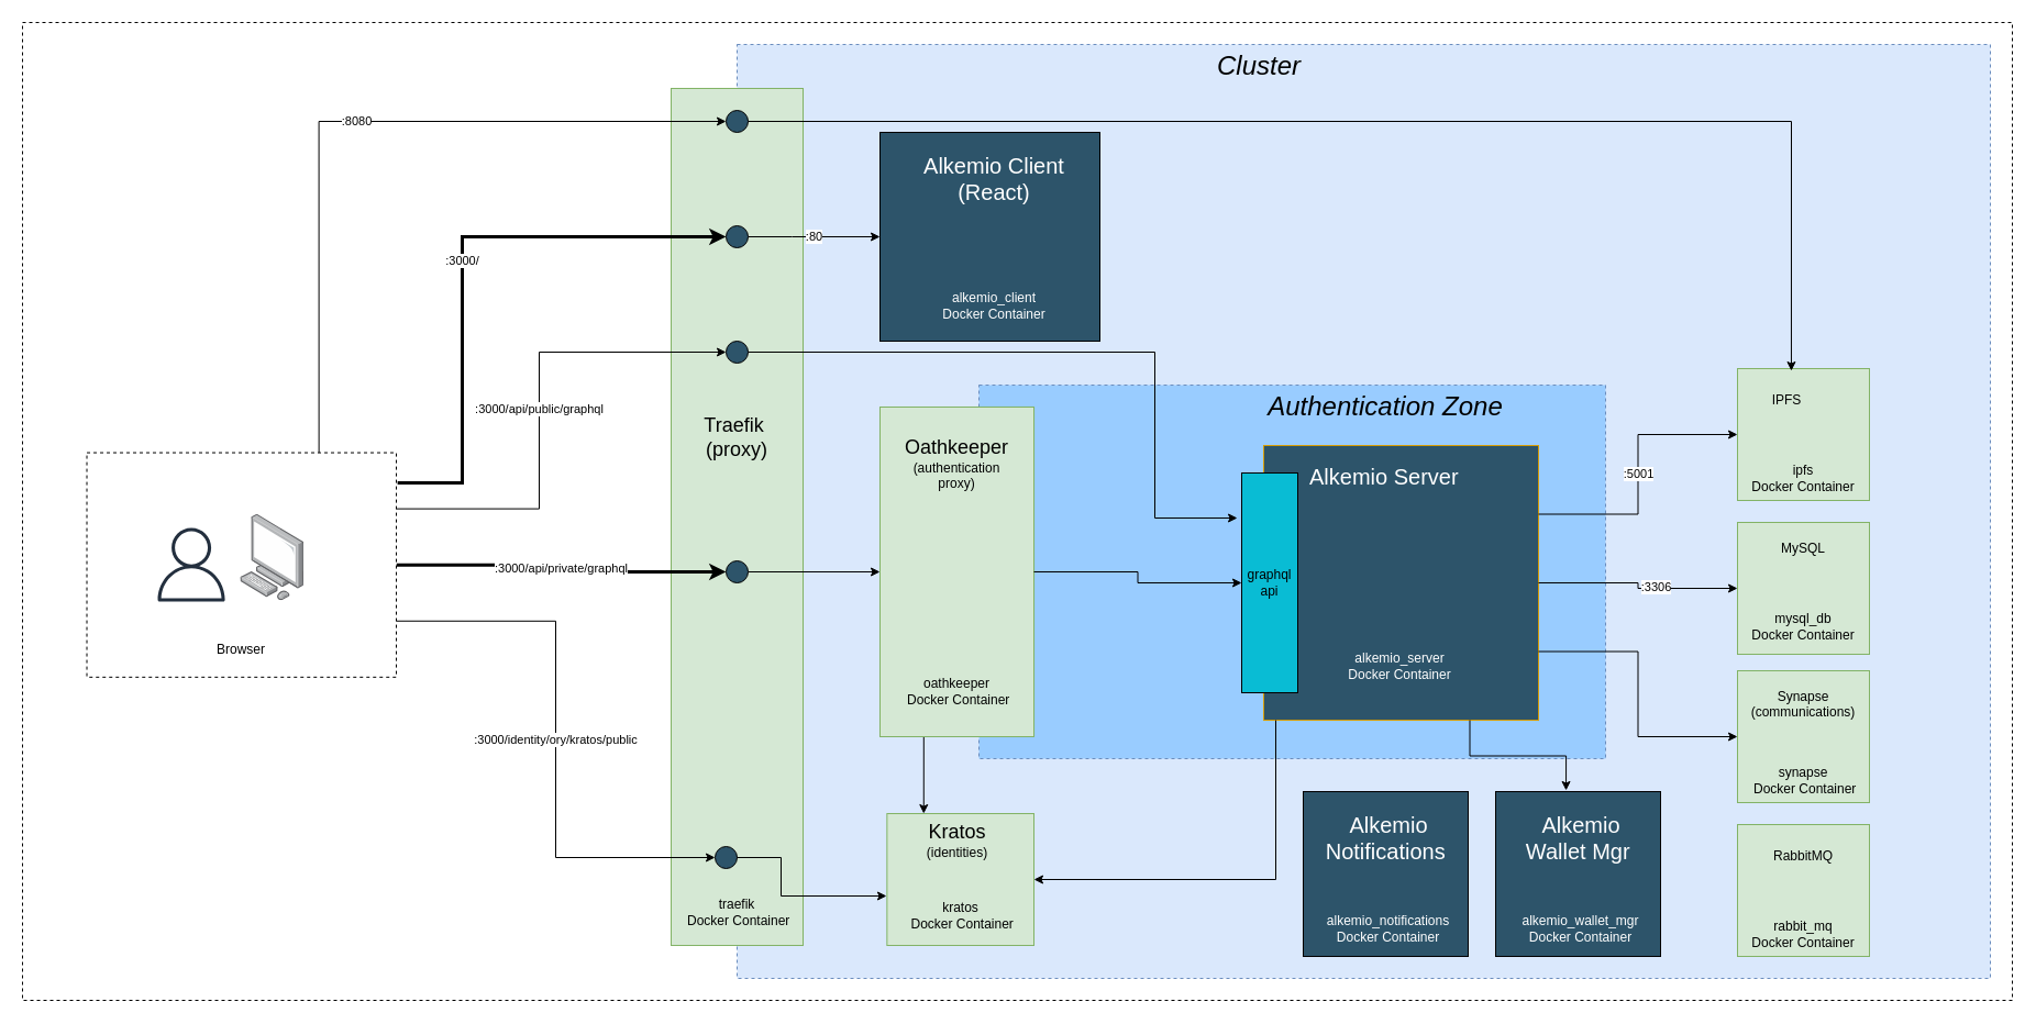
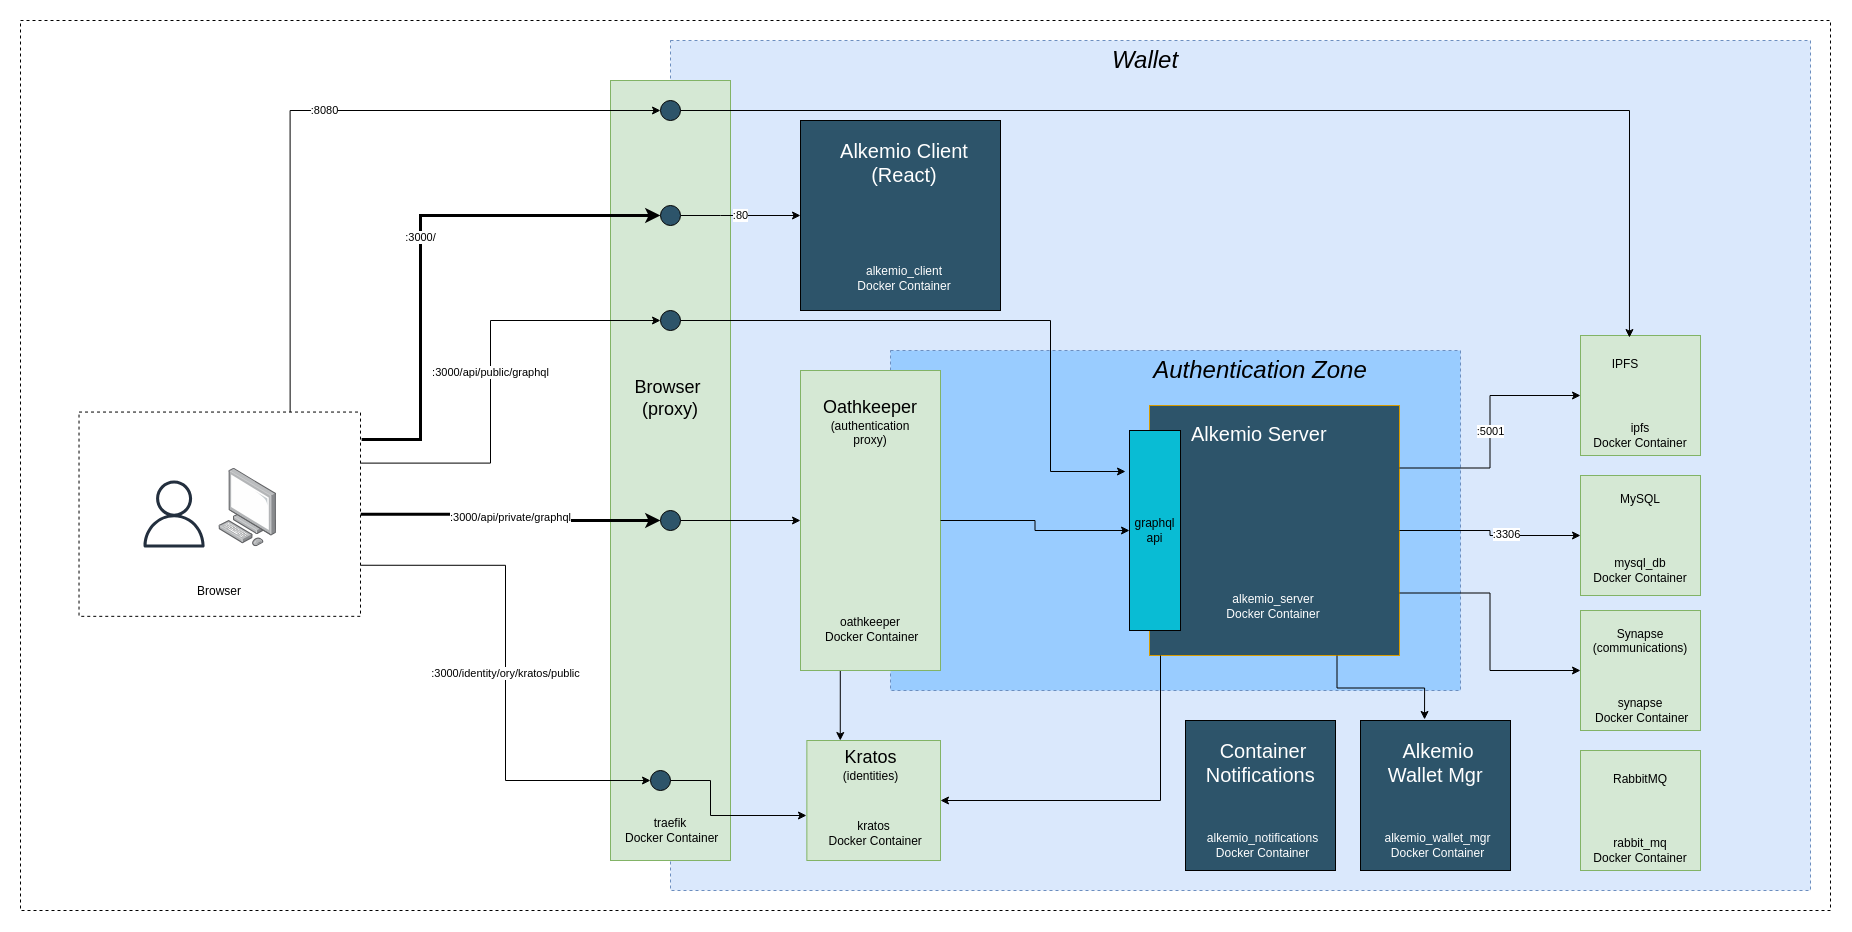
- <mxCell id="17" value="&lt;font style=&quot;font-size: 24px&quot;&gt;&lt;i&gt;Cluster&lt;/i&gt;&lt;/font&gt;" style="text;html=1;strokeColor=none;fillColor=none;align=center;verticalAlign=middle;whiteSpace=wrap;rounded=0;" parent="1" vertex="1"><mxGeometry x="1040" y="50" width="210" height="20" as="geometry" /></mxCell>
+ <mxCell id="17" value="&lt;font style=&quot;font-size: 24px&quot;&gt;&lt;i&gt;Wallet&lt;/i&gt;&lt;/font&gt;" style="text;html=1;strokeColor=none;fillColor=none;align=center;verticalAlign=middle;whiteSpace=wrap;rounded=0;" parent="1" vertex="1"><mxGeometry x="1040" y="50" width="210" height="20" as="geometry" /></mxCell>
- <mxCell id="36" value="&lt;span style=&quot;&quot;&gt;&lt;span style=&quot;color: rgb(0 , 0 , 0) ; font-family: &amp;quot;helvetica&amp;quot; ; font-size: 18px ; font-style: normal ; font-weight: 400 ; letter-spacing: normal ; text-indent: 0px ; text-transform: none ; word-spacing: 0px ; display: inline ; float: none&quot;&gt;Traefik&amp;nbsp;&lt;/span&gt;&lt;br style=&quot;color: rgb(0 , 0 , 0) ; font-family: &amp;quot;helvetica&amp;quot; ; font-size: 18px ; font-style: normal ; font-weight: 400 ; letter-spacing: normal ; text-indent: 0px ; text-transform: none ; word-spacing: 0px&quot;&gt;&lt;span style=&quot;color: rgb(0 , 0 , 0) ; font-family: &amp;quot;helvetica&amp;quot; ; font-size: 18px ; font-style: normal ; font-weight: 400 ; letter-spacing: normal ; text-indent: 0px ; text-transform: none ; word-spacing: 0px ; display: inline ; float: none&quot;&gt;(proxy)&lt;/span&gt;&lt;/span&gt;" style="text;whiteSpace=wrap;html=1;align=center;labelBackgroundColor=none;" parent="1" vertex="1"><mxGeometry x="630" y="370" width="80" height="50" as="geometry" /></mxCell>
+ <mxCell id="36" value="&lt;span style=&quot;&quot;&gt;&lt;span style=&quot;color: rgb(0 , 0 , 0) ; font-family: &amp;quot;helvetica&amp;quot; ; font-size: 18px ; font-style: normal ; font-weight: 400 ; letter-spacing: normal ; text-indent: 0px ; text-transform: none ; word-spacing: 0px ; display: inline ; float: none&quot;&gt;Browser&amp;nbsp;&lt;/span&gt;&lt;br style=&quot;color: rgb(0 , 0 , 0) ; font-family: &amp;quot;helvetica&amp;quot; ; font-size: 18px ; font-style: normal ; font-weight: 400 ; letter-spacing: normal ; text-indent: 0px ; text-transform: none ; word-spacing: 0px&quot;&gt;&lt;span style=&quot;color: rgb(0 , 0 , 0) ; font-family: &amp;quot;helvetica&amp;quot; ; font-size: 18px ; font-style: normal ; font-weight: 400 ; letter-spacing: normal ; text-indent: 0px ; text-transform: none ; word-spacing: 0px ; display: inline ; float: none&quot;&gt;(proxy)&lt;/span&gt;&lt;/span&gt;" style="text;whiteSpace=wrap;html=1;align=center;labelBackgroundColor=none;" parent="1" vertex="1"><mxGeometry x="630" y="370" width="80" height="50" as="geometry" /></mxCell>
- <mxCell id="73" value="&lt;font style=&quot;font-size: 20px&quot;&gt;&lt;span style=&quot;color: rgb(255 , 255 , 255)&quot;&gt;Alkemio Notifications&lt;/span&gt;&lt;span style=&quot;color: rgb(255 , 255 , 255)&quot;&gt;&amp;nbsp;&lt;/span&gt;&lt;/font&gt;" style="text;html=1;strokeColor=none;fillColor=none;align=center;verticalAlign=middle;whiteSpace=wrap;rounded=0;" vertex="1" parent="70"><mxGeometry x="16.765" y="12" width="122.233" height="59.004" as="geometry" /></mxCell>
+ <mxCell id="73" value="&lt;font style=&quot;font-size: 20px&quot;&gt;&lt;span style=&quot;color: rgb(255 , 255 , 255)&quot;&gt;Container Notifications&lt;/span&gt;&lt;span style=&quot;color: rgb(255 , 255 , 255)&quot;&gt;&amp;nbsp;&lt;/span&gt;&lt;/font&gt;" style="text;html=1;strokeColor=none;fillColor=none;align=center;verticalAlign=middle;whiteSpace=wrap;rounded=0;" vertex="1" parent="70"><mxGeometry x="16.765" y="12" width="122.233" height="59.004" as="geometry" /></mxCell>
